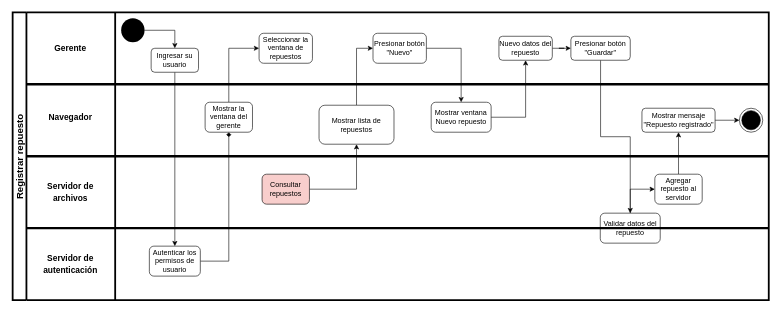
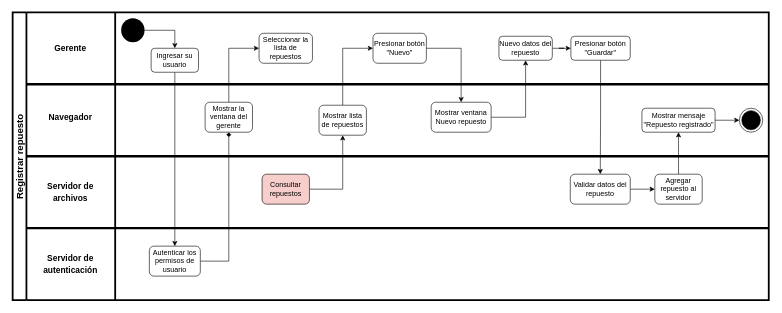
- <mxCell id="17" value="Seleccionar la ventana de repuestos" style="rounded=1;whiteSpace=wrap;html=1;fontSize=12;strokeWidth=1;" parent="2" vertex="1"><mxGeometry x="411" y="35" width="89" height="50" as="geometry" /></mxCell>
+ <mxCell id="17" value="Seleccionar la lista de repuestos" style="rounded=1;whiteSpace=wrap;html=1;fontSize=12;strokeWidth=1;" parent="2" vertex="1"><mxGeometry x="411" y="35" width="89" height="50" as="geometry" /></mxCell>
- <mxCell id="24" value="Mostrar lista de repuestos" style="rounded=1;whiteSpace=wrap;html=1;fontSize=12;strokeWidth=1;" parent="2" vertex="1"><mxGeometry x="511" y="155" width="125" height="65" as="geometry" /></mxCell>
+ <mxCell id="24" value="Mostrar lista de repuestos" style="rounded=1;whiteSpace=wrap;html=1;fontSize=12;strokeWidth=1;" parent="2" vertex="1"><mxGeometry x="511" y="155" width="79" height="50" as="geometry" /></mxCell>
- <mxCell id="36" value="Validar datos del repuesto" style="rounded=1;whiteSpace=wrap;html=1;fontSize=12;strokeWidth=1;" parent="2" vertex="1"><mxGeometry x="980" y="335" width="100" height="50" as="geometry" /></mxCell>
+ <mxCell id="36" value="Validar datos del repuesto" style="rounded=1;whiteSpace=wrap;html=1;fontSize=12;strokeWidth=1;" parent="2" vertex="1"><mxGeometry x="930" y="270" width="100" height="50" as="geometry" /></mxCell>
